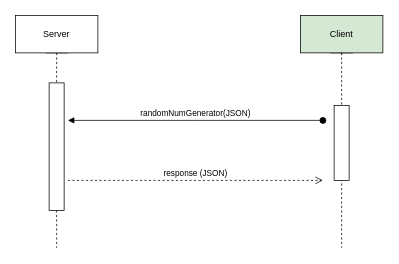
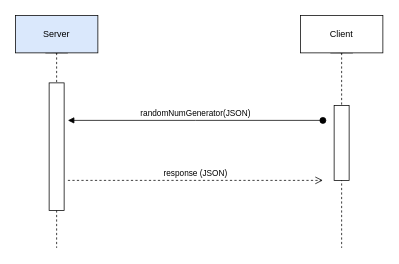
- <mxCell id="5" value="Server" style="html=1;whiteSpace=wrap;" vertex="1" parent="1"><mxGeometry x="20" y="20" width="110" height="50" as="geometry" /></mxCell>
+ <mxCell id="5" value="Server" style="html=1;whiteSpace=wrap;fillColor=#dae8fc;" vertex="1" parent="1"><mxGeometry x="20" y="20" width="110" height="50" as="geometry" /></mxCell>
- <mxCell id="3" value="Client" style="html=1;whiteSpace=wrap;fillColor=#d5e8d4;" vertex="1" parent="1"><mxGeometry x="400" y="20" width="110" height="50" as="geometry" /></mxCell>
+ <mxCell id="3" value="Client" style="html=1;whiteSpace=wrap;" vertex="1" parent="1"><mxGeometry x="400" y="20" width="110" height="50" as="geometry" /></mxCell>
